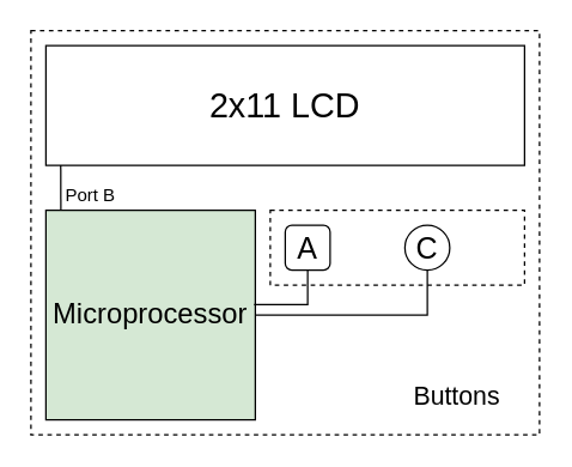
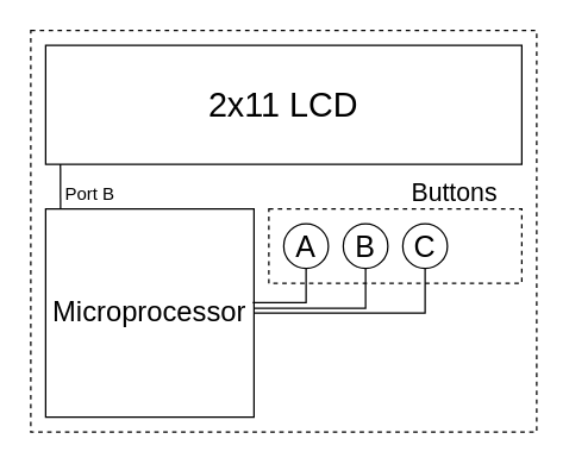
- <mxCell id="5" value="&lt;font style=&quot;font-size: 20px&quot;&gt;A&lt;/font&gt;" style="whiteSpace=wrap;html=1;aspect=fixed;rounded=1;" vertex="1" parent="1"><mxGeometry x="190" y="150" width="30" height="30" as="geometry" /></mxCell>
+ <mxCell id="5" value="&lt;font style=&quot;font-size: 20px&quot;&gt;A&lt;/font&gt;" style="ellipse;whiteSpace=wrap;html=1;aspect=fixed;" vertex="1" parent="1"><mxGeometry x="190" y="150" width="30" height="30" as="geometry" /></mxCell>
+ <mxCell id="7" value="&lt;font style=&quot;font-size: 20px&quot;&gt;B&lt;/font&gt;" style="ellipse;whiteSpace=wrap;html=1;aspect=fixed;" vertex="1" parent="1"><mxGeometry x="230" y="150" width="30" height="30" as="geometry" /></mxCell>
+ <mxCell id="6" style="edgeStyle=orthogonalEdgeStyle;rounded=0;orthogonalLoop=1;jettySize=auto;html=1;exitX=0.5;exitY=1;exitDx=0;exitDy=0;entryX=1.003;entryY=0.477;entryDx=0;entryDy=0;entryPerimeter=0;endArrow=none;endFill=0;" edge="1" parent="1" source="7" target="2"><mxGeometry relative="1" as="geometry" /></mxCell>
- <mxCell id="2" value="&lt;font style=&quot;font-size: 19px&quot;&gt;Microprocessor&lt;/font&gt;" style="whiteSpace=wrap;html=1;aspect=fixed;fillColor=#d5e8d4;" vertex="1" parent="1"><mxGeometry x="30" y="140" width="140" height="140" as="geometry" /></mxCell>
+ <mxCell id="2" value="&lt;font style=&quot;font-size: 19px&quot;&gt;Microprocessor&lt;/font&gt;" style="whiteSpace=wrap;html=1;aspect=fixed;" vertex="1" parent="1"><mxGeometry x="30" y="140" width="140" height="140" as="geometry" /></mxCell>
- <mxCell id="13" value="&lt;font style=&quot;font-size: 17px&quot;&gt;Buttons&lt;/font&gt;" style="text;html=1;strokeColor=none;fillColor=none;align=center;verticalAlign=middle;whiteSpace=wrap;rounded=0;dashed=1;" vertex="1" parent="1"><mxGeometry x="285" y="255" width="40" height="20" as="geometry" /></mxCell>
+ <mxCell id="13" value="&lt;font style=&quot;font-size: 17px&quot;&gt;Buttons&lt;/font&gt;" style="text;html=1;strokeColor=none;fillColor=none;align=center;verticalAlign=middle;whiteSpace=wrap;rounded=0;dashed=1;" vertex="1" parent="1"><mxGeometry x="285" y="120" width="40" height="20" as="geometry" /></mxCell>
